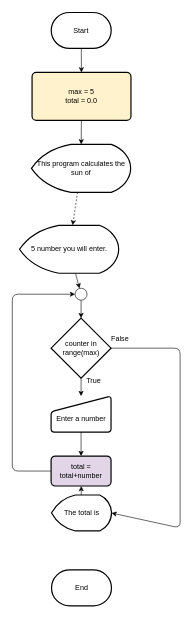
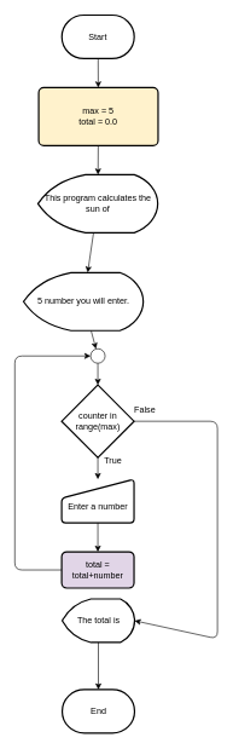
- <mxCell id="6" value="" style="edgeStyle=none;html=1;labelBackgroundColor=none;dashed=1;" edge="1" parent="1" source="7" target="9"><mxGeometry relative="1" as="geometry" /></mxCell>
+ <mxCell id="6" value="" style="edgeStyle=none;html=1;labelBackgroundColor=none;" edge="1" parent="1" source="7" target="9"><mxGeometry relative="1" as="geometry" /></mxCell>
- <mxCell id="19" value="" style="edgeStyle=none;html=1;labelBackgroundColor=none;" edge="1" parent="1" source="20" target="18"><mxGeometry relative="1" as="geometry" /></mxCell>
+ <mxCell id="19" value="" style="edgeStyle=none;html=1;labelBackgroundColor=none;" edge="1" parent="1" source="20" target="21"><mxGeometry relative="1" as="geometry" /></mxCell>
